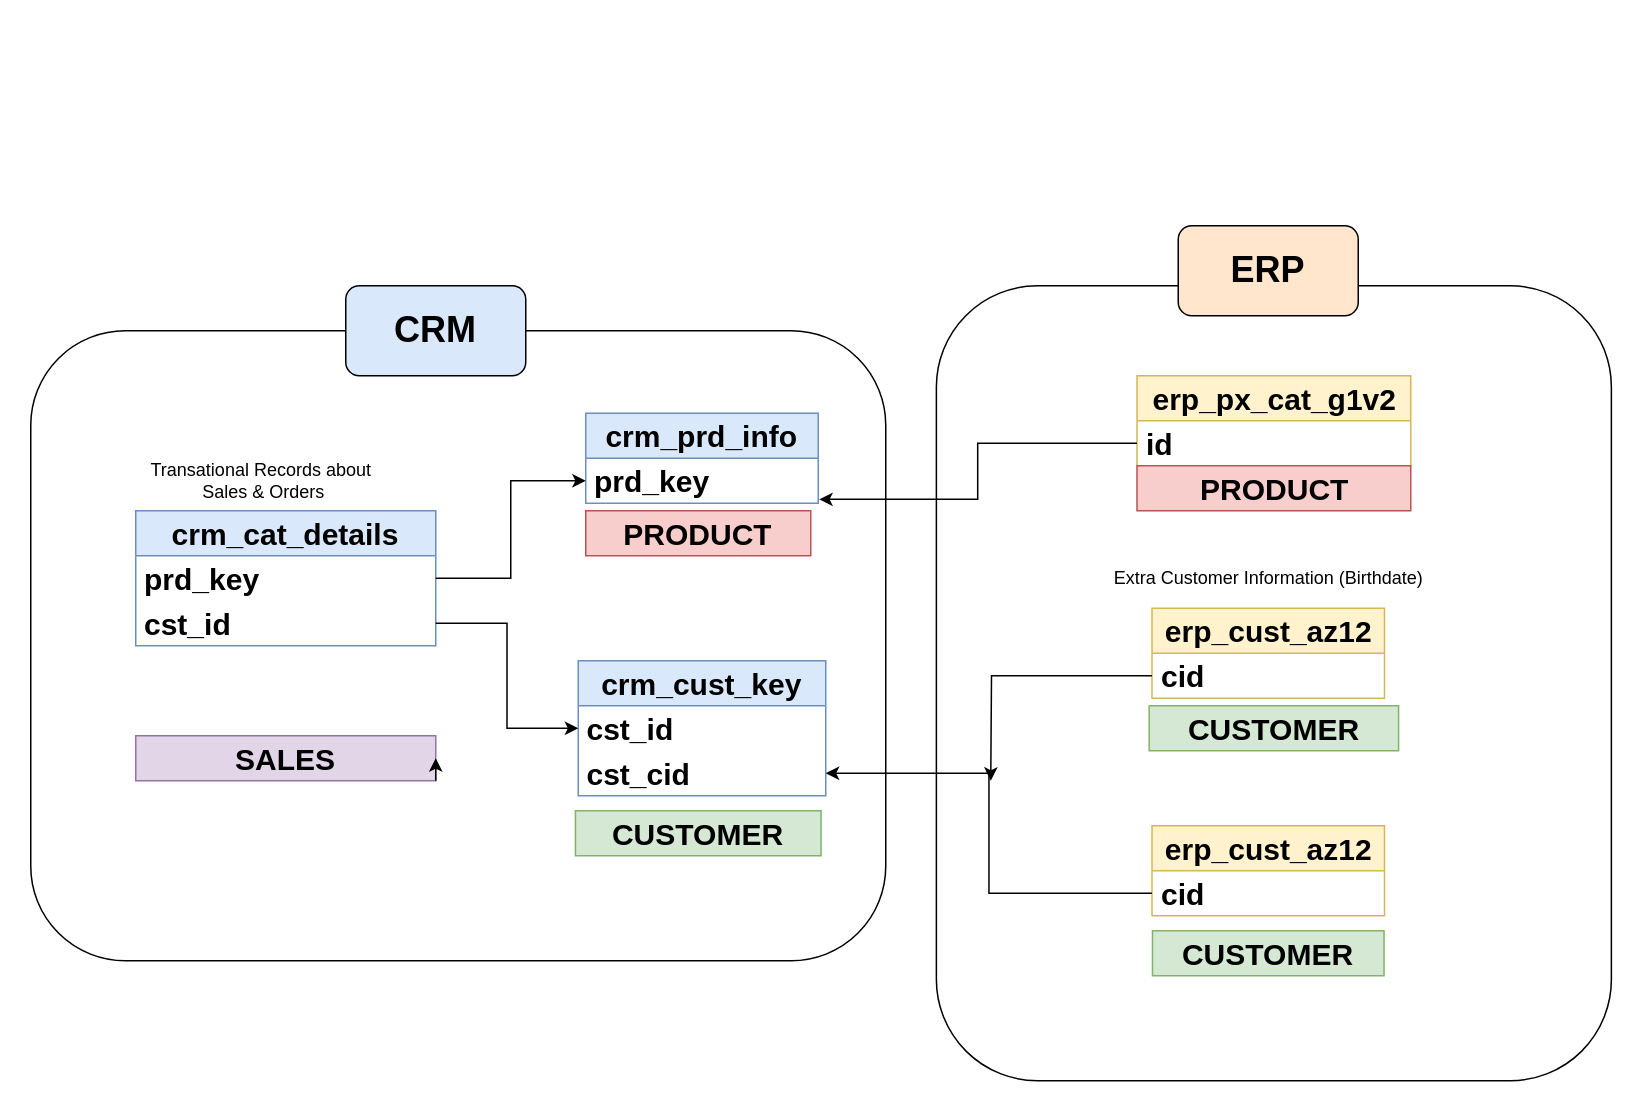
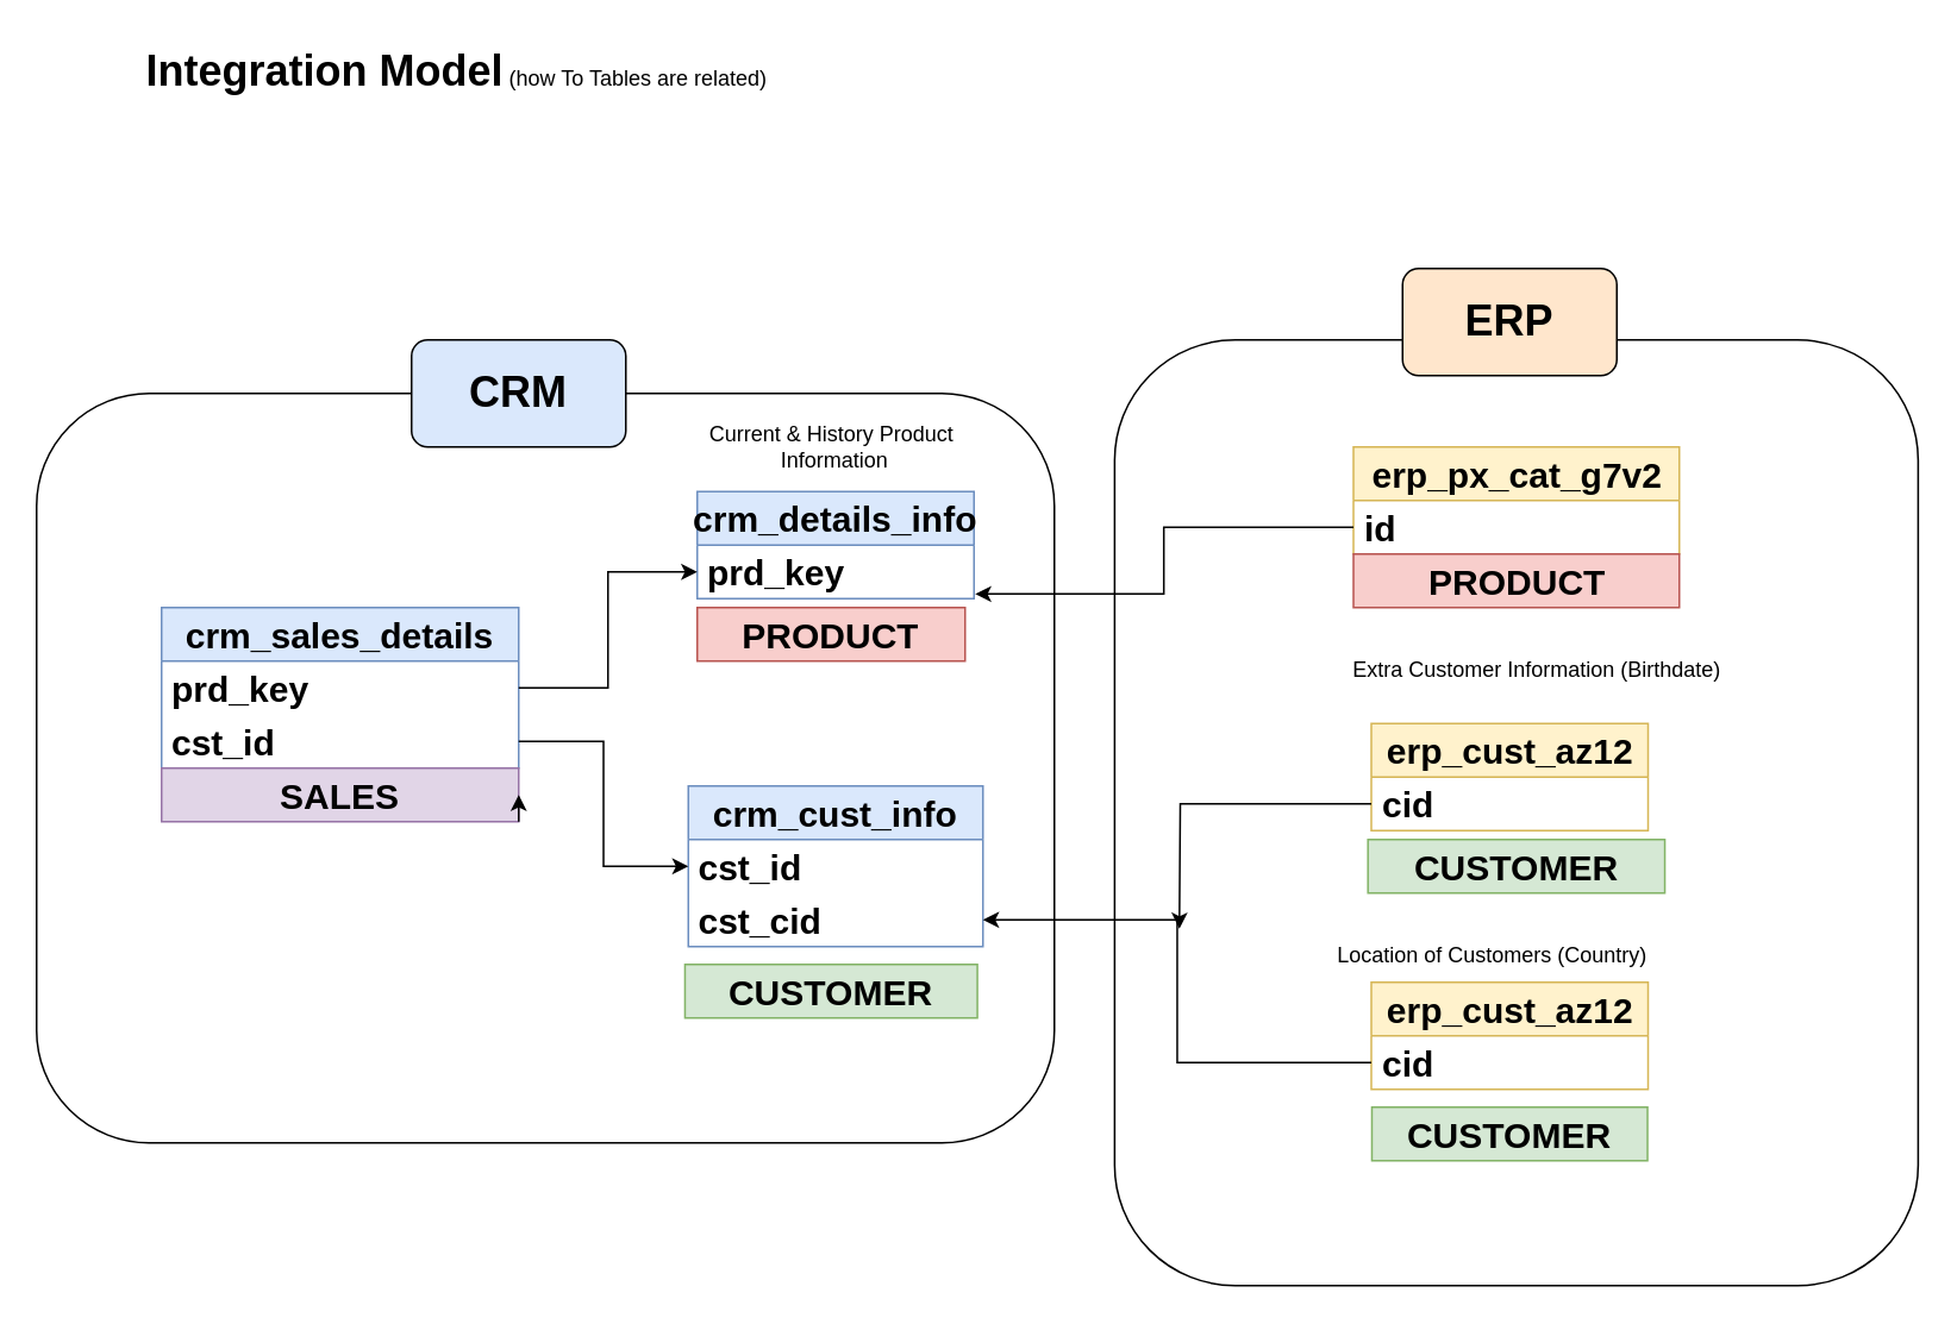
+ <mxCell id="2" value="&lt;b&gt;&lt;font style=&quot;font-size: 24px;&quot;&gt;Integration Model&lt;/font&gt;&lt;/b&gt; (how To Tables are related)" style="text;html=1;align=center;verticalAlign=middle;resizable=0;points=[];autosize=1;strokeColor=none;fillColor=none;" parent="1" vertex="1"><mxGeometry x="70" y="20" width="370" height="40" as="geometry" /></mxCell>
+ <mxCell id="9" value="Current &amp;amp; History Product&lt;div&gt;&amp;nbsp;Information&lt;/div&gt;" style="text;html=1;align=center;verticalAlign=middle;resizable=0;points=[];autosize=1;strokeColor=none;fillColor=none;" parent="1" vertex="1"><mxGeometry x="385" y="230" width="160" height="40" as="geometry" /></mxCell>
- <mxCell id="23" value="&lt;span style=&quot;font-size: 20px;&quot;&gt;&lt;b&gt;erp_px_cat_g1v2&lt;/b&gt;&lt;/span&gt;" style="swimlane;fontStyle=0;childLayout=stackLayout;horizontal=1;startSize=30;horizontalStack=0;resizeParent=1;resizeParentMax=0;resizeLast=0;collapsible=1;marginBottom=0;whiteSpace=wrap;html=1;fillColor=#fff2cc;strokeColor=#d6b656;" parent="1" vertex="1"><mxGeometry x="757.5" y="250" width="182.5" height="60" as="geometry" /></mxCell>
+ <mxCell id="23" value="&lt;span style=&quot;font-size: 20px;&quot;&gt;&lt;b&gt;erp_px_cat_g7v2&lt;/b&gt;&lt;/span&gt;" style="swimlane;fontStyle=0;childLayout=stackLayout;horizontal=1;startSize=30;horizontalStack=0;resizeParent=1;resizeParentMax=0;resizeLast=0;collapsible=1;marginBottom=0;whiteSpace=wrap;html=1;fillColor=#fff2cc;strokeColor=#d6b656;" parent="1" vertex="1"><mxGeometry x="757.5" y="250" width="182.5" height="60" as="geometry" /></mxCell>
- <mxCell id="7" value="&lt;span style=&quot;font-size: 20px; font-weight: 700;&quot;&gt;crm_prd_info&lt;/span&gt;" style="swimlane;fontStyle=0;childLayout=stackLayout;horizontal=1;startSize=30;horizontalStack=0;resizeParent=1;resizeParentMax=0;resizeLast=0;collapsible=1;marginBottom=0;whiteSpace=wrap;html=1;fillColor=#dae8fc;strokeColor=#6c8ebf;" parent="1" vertex="1"><mxGeometry x="390" y="275" width="155" height="60" as="geometry" /></mxCell>
+ <mxCell id="7" value="&lt;span style=&quot;font-size: 20px; font-weight: 700;&quot;&gt;crm_details_info&lt;/span&gt;" style="swimlane;fontStyle=0;childLayout=stackLayout;horizontal=1;startSize=30;horizontalStack=0;resizeParent=1;resizeParentMax=0;resizeLast=0;collapsible=1;marginBottom=0;whiteSpace=wrap;html=1;fillColor=#dae8fc;strokeColor=#6c8ebf;" parent="1" vertex="1"><mxGeometry x="390" y="275" width="155" height="60" as="geometry" /></mxCell>
- <mxCell id="3" value="Transational Records about&amp;nbsp;&lt;div&gt;Sales &amp;amp; Orders&lt;/div&gt;" style="text;html=1;align=center;verticalAlign=middle;resizable=0;points=[];autosize=1;strokeColor=none;fillColor=none;" parent="1" vertex="1"><mxGeometry x="90" y="300" width="170" height="40" as="geometry" /></mxCell>
- <mxCell id="10" value="&lt;span style=&quot;font-size: 20px; font-weight: 700;&quot;&gt;crm_cat_details&lt;/span&gt;" style="swimlane;fontStyle=0;childLayout=stackLayout;horizontal=1;startSize=30;horizontalStack=0;resizeParent=1;resizeParentMax=0;resizeLast=0;collapsible=1;marginBottom=0;whiteSpace=wrap;html=1;fillColor=#dae8fc;strokeColor=#6c8ebf;" parent="1" vertex="1"><mxGeometry x="90" y="340" width="200" height="90" as="geometry" /></mxCell>
+ <mxCell id="10" value="&lt;span style=&quot;font-size: 20px; font-weight: 700;&quot;&gt;crm_sales_details&lt;/span&gt;" style="swimlane;fontStyle=0;childLayout=stackLayout;horizontal=1;startSize=30;horizontalStack=0;resizeParent=1;resizeParentMax=0;resizeLast=0;collapsible=1;marginBottom=0;whiteSpace=wrap;html=1;fillColor=#dae8fc;strokeColor=#6c8ebf;" parent="1" vertex="1"><mxGeometry x="90" y="340" width="200" height="90" as="geometry" /></mxCell>
- <mxCell id="18" value="Extra Customer Information (Birthdate)" style="text;html=1;align=center;verticalAlign=middle;resizable=0;points=[];autosize=1;strokeColor=none;fillColor=none;" parent="1" vertex="1"><mxGeometry x="730" y="370" width="230" height="30" as="geometry" /></mxCell>
+ <mxCell id="18" value="Extra Customer Information (Birthdate)" style="text;html=1;align=center;verticalAlign=middle;resizable=0;points=[];autosize=1;strokeColor=none;fillColor=none;" parent="1" vertex="1"><mxGeometry x="745" y="360" width="230" height="30" as="geometry" /></mxCell>
- <mxCell id="4" value="&lt;span style=&quot;font-size: 20px; font-weight: 700;&quot;&gt;crm_cust_key&lt;/span&gt;" style="swimlane;fontStyle=0;childLayout=stackLayout;horizontal=1;startSize=30;horizontalStack=0;resizeParent=1;resizeParentMax=0;resizeLast=0;collapsible=1;marginBottom=0;whiteSpace=wrap;html=1;fillColor=#dae8fc;strokeColor=#6c8ebf;" parent="1" vertex="1"><mxGeometry x="385" y="440" width="165" height="90" as="geometry" /></mxCell>
+ <mxCell id="4" value="&lt;span style=&quot;font-size: 20px; font-weight: 700;&quot;&gt;crm_cust_info&lt;/span&gt;" style="swimlane;fontStyle=0;childLayout=stackLayout;horizontal=1;startSize=30;horizontalStack=0;resizeParent=1;resizeParentMax=0;resizeLast=0;collapsible=1;marginBottom=0;whiteSpace=wrap;html=1;fillColor=#dae8fc;strokeColor=#6c8ebf;" parent="1" vertex="1"><mxGeometry x="385" y="440" width="165" height="90" as="geometry" /></mxCell>
- <mxCell id="35" value="SALES" style="text;html=1;strokeColor=#9673a6;fillColor=#e1d5e7;align=center;verticalAlign=middle;whiteSpace=wrap;overflow=hidden;fontSize=20;fontStyle=1" vertex="1" parent="1"><mxGeometry x="90" y="490" width="200" height="30" as="geometry" /></mxCell>
+ <mxCell id="35" value="SALES" style="text;html=1;strokeColor=#9673a6;fillColor=#e1d5e7;align=center;verticalAlign=middle;whiteSpace=wrap;overflow=hidden;fontSize=20;fontStyle=1" vertex="1" parent="1"><mxGeometry x="90" y="430" width="200" height="30" as="geometry" /></mxCell>
+ <mxCell id="21" value="Location of Customers (Country)" style="text;html=1;align=center;verticalAlign=middle;resizable=0;points=[];autosize=1;strokeColor=none;fillColor=none;" parent="1" vertex="1"><mxGeometry x="735" y="520" width="200" height="30" as="geometry" /></mxCell>
